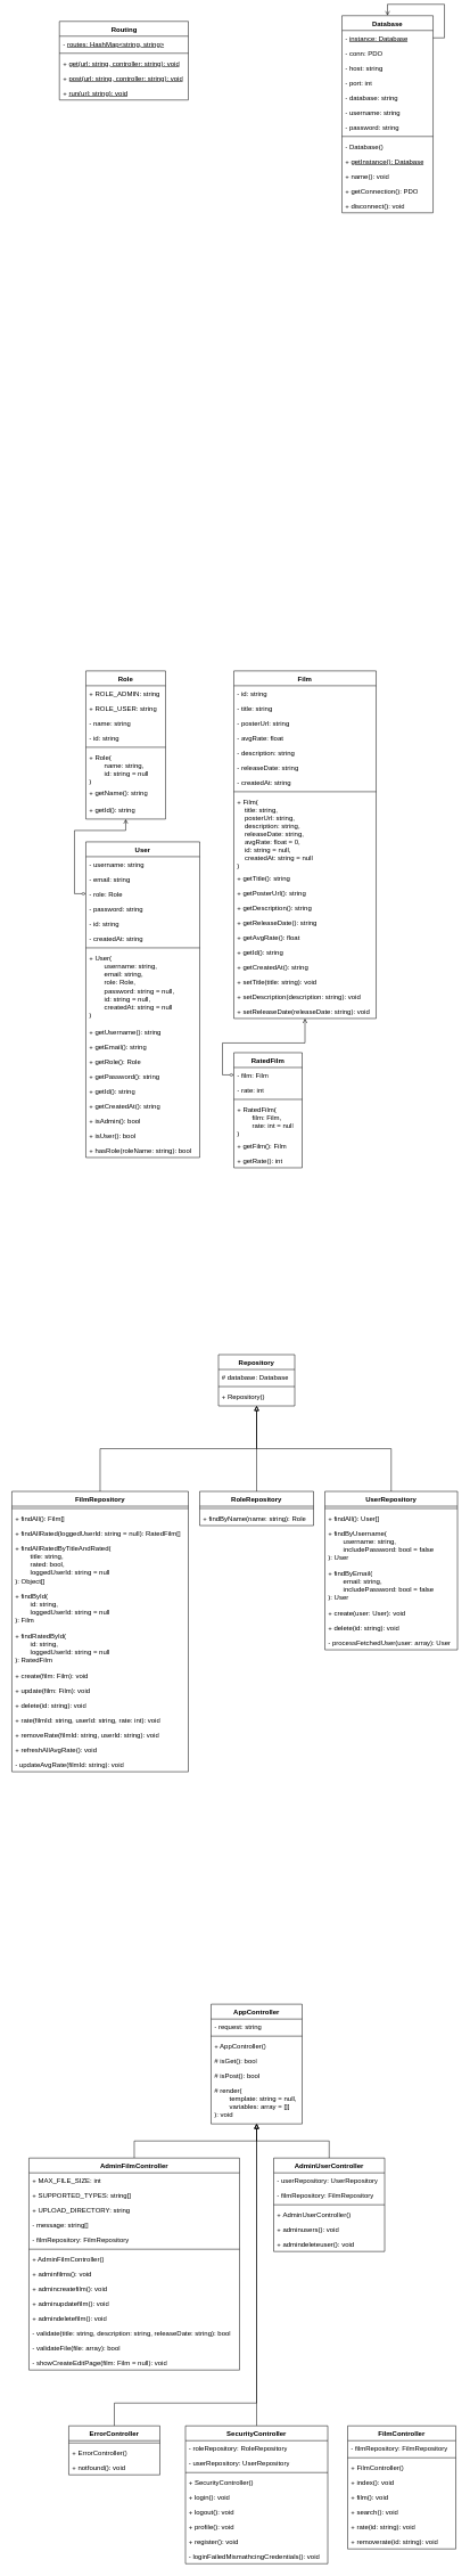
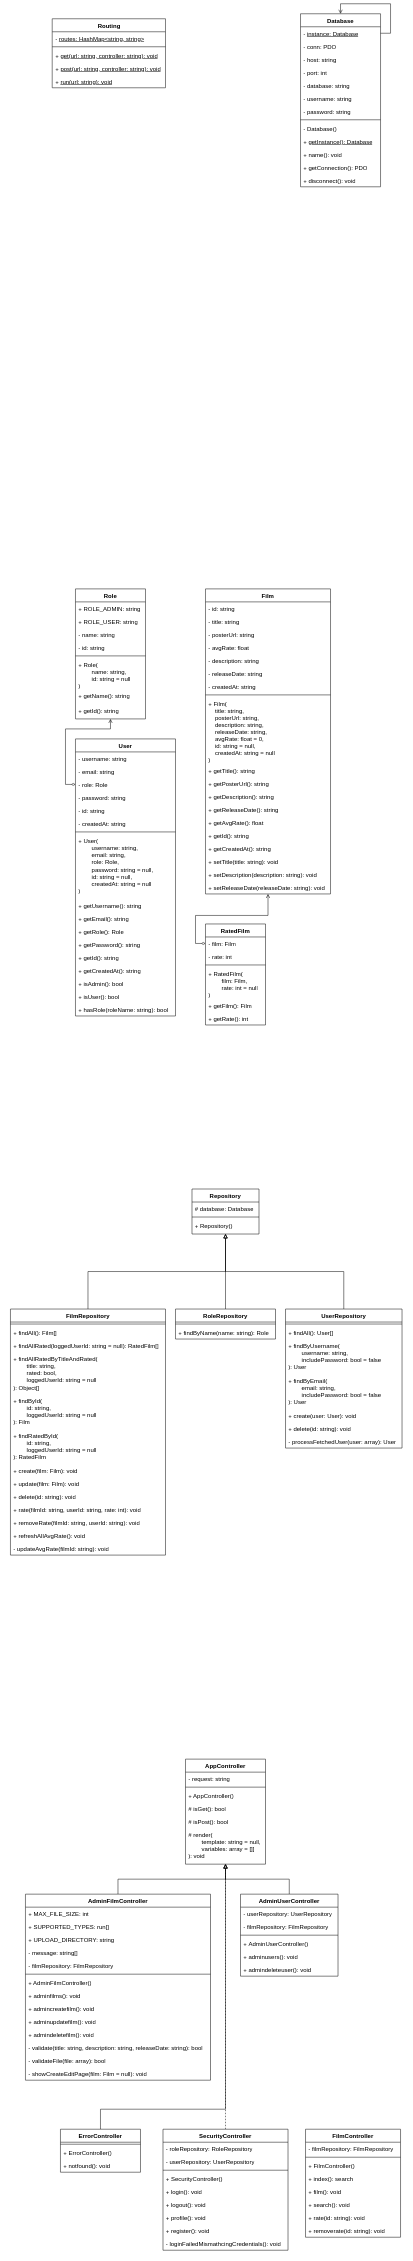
- <mxCell id="98" value="+ SUPPORTED_TYPES: string[]&amp;nbsp;" style="text;strokeColor=none;fillColor=none;align=left;verticalAlign=top;spacingLeft=4;spacingRight=4;overflow=hidden;rotatable=0;points=[[0,0.5],[1,0.5]];portConstraint=eastwest;whiteSpace=wrap;html=1;" parent="96" vertex="1"><mxGeometry y="52" width="370" height="26" as="geometry" /></mxCell>
+ <mxCell id="98" value="+ SUPPORTED_TYPES: run[]&amp;nbsp;" style="text;strokeColor=none;fillColor=none;align=left;verticalAlign=top;spacingLeft=4;spacingRight=4;overflow=hidden;rotatable=0;points=[[0,0.5],[1,0.5]];portConstraint=eastwest;whiteSpace=wrap;html=1;" parent="96" vertex="1"><mxGeometry y="52" width="370" height="26" as="geometry" /></mxCell>
- <mxCell id="133" style="edgeStyle=orthogonalEdgeStyle;rounded=0;orthogonalLoop=1;jettySize=auto;html=1;exitX=0.5;exitY=0;exitDx=0;exitDy=0;endArrow=block;endFill=0;" parent="1" source="134" target="88" edge="1"><mxGeometry relative="1" as="geometry" /></mxCell>
+ <mxCell id="133" style="edgeStyle=orthogonalEdgeStyle;rounded=0;orthogonalLoop=1;jettySize=auto;html=1;exitX=0.5;exitY=0;exitDx=0;exitDy=0;endArrow=block;endFill=0;dashed=1;" parent="1" source="134" target="88" edge="1"><mxGeometry relative="1" as="geometry" /></mxCell>
- <mxCell id="128" value="+ index(): void" style="text;strokeColor=none;fillColor=none;align=left;verticalAlign=top;spacingLeft=4;spacingRight=4;overflow=hidden;rotatable=0;points=[[0,0.5],[1,0.5]];portConstraint=eastwest;whiteSpace=wrap;html=1;" parent="124" vertex="1"><mxGeometry y="86" width="190" height="26" as="geometry" /></mxCell>
+ <mxCell id="128" value="+ index(): search" style="text;strokeColor=none;fillColor=none;align=left;verticalAlign=top;spacingLeft=4;spacingRight=4;overflow=hidden;rotatable=0;points=[[0,0.5],[1,0.5]];portConstraint=eastwest;whiteSpace=wrap;html=1;" parent="124" vertex="1"><mxGeometry y="86" width="190" height="26" as="geometry" /></mxCell>
